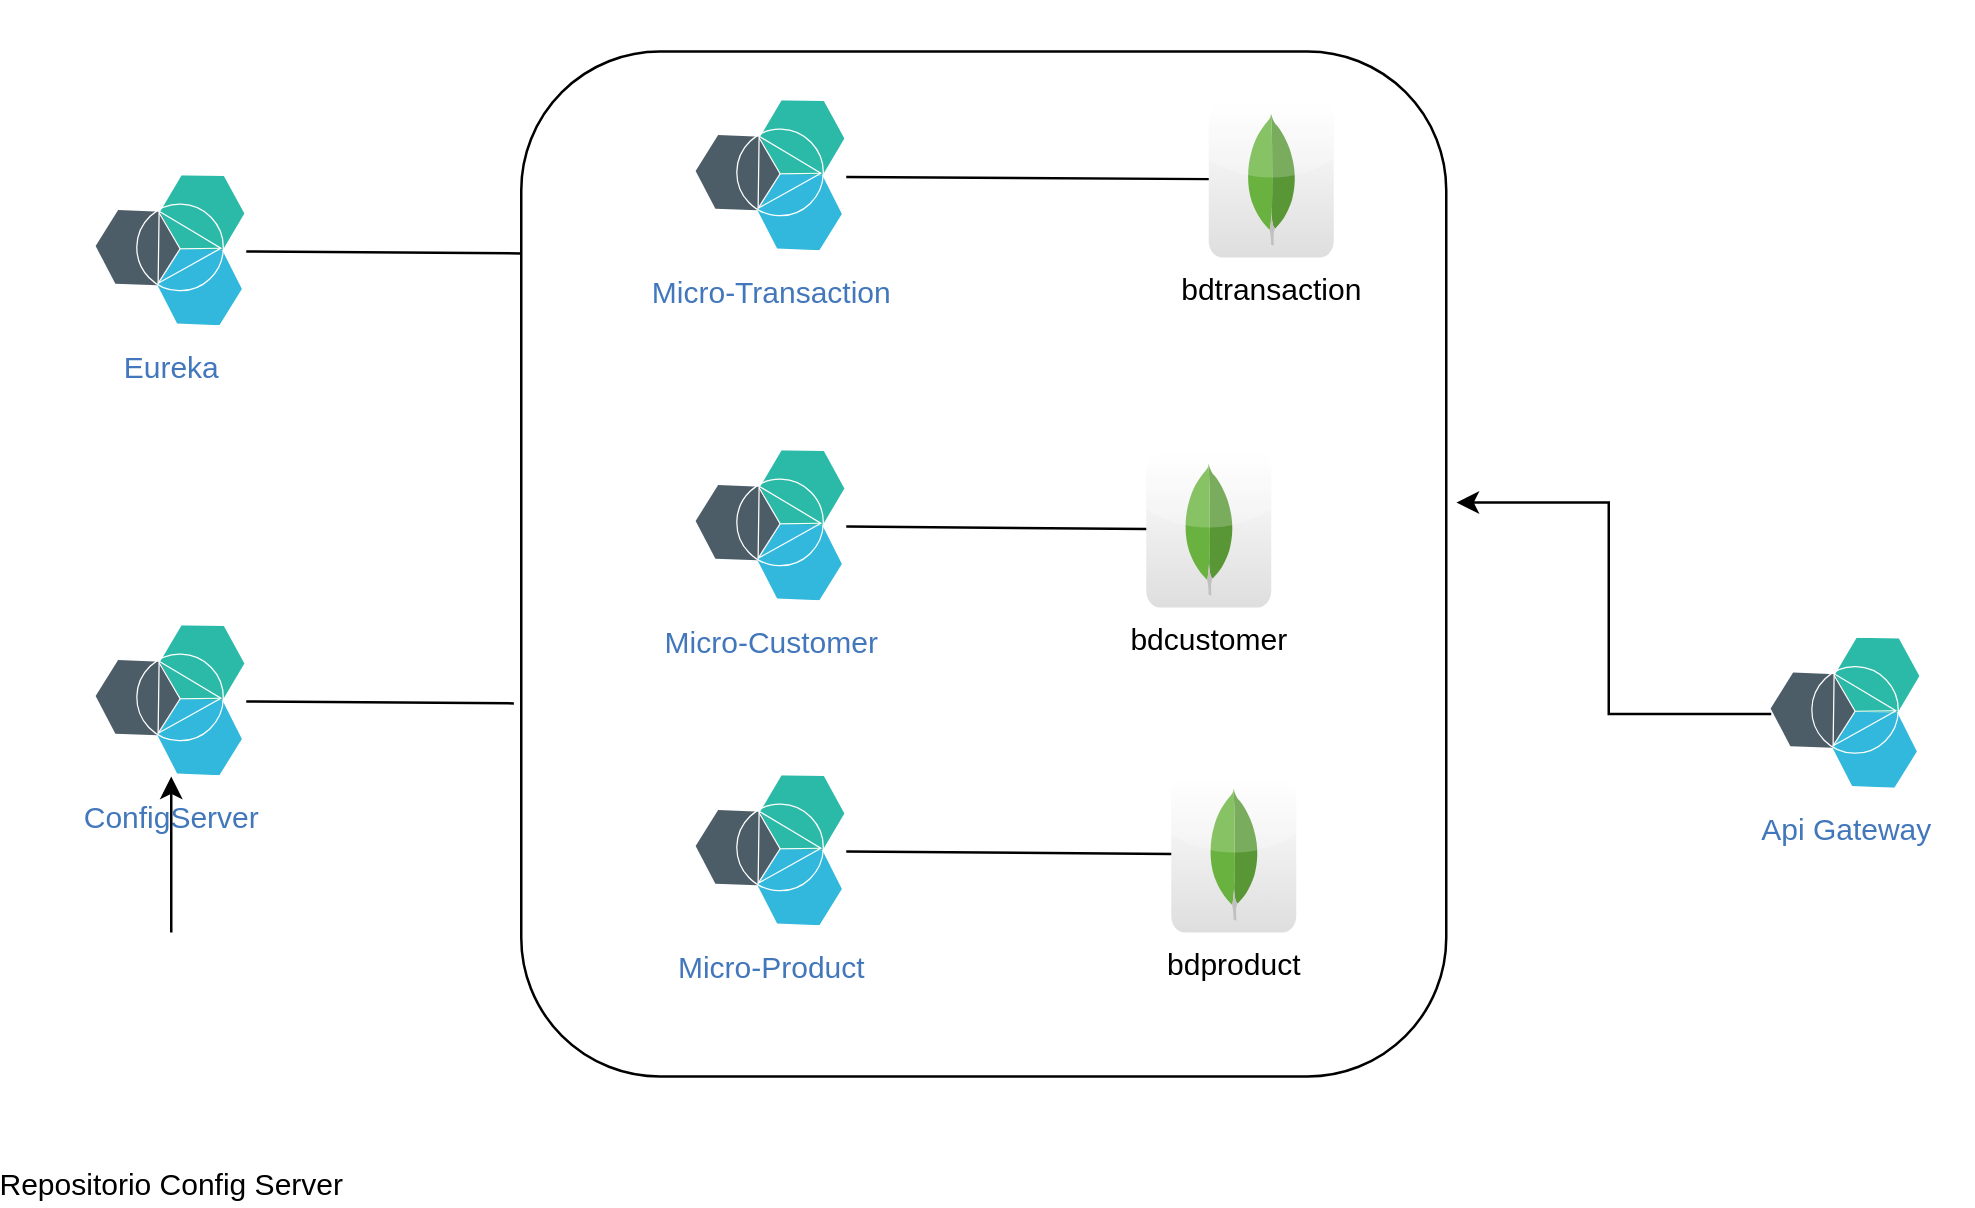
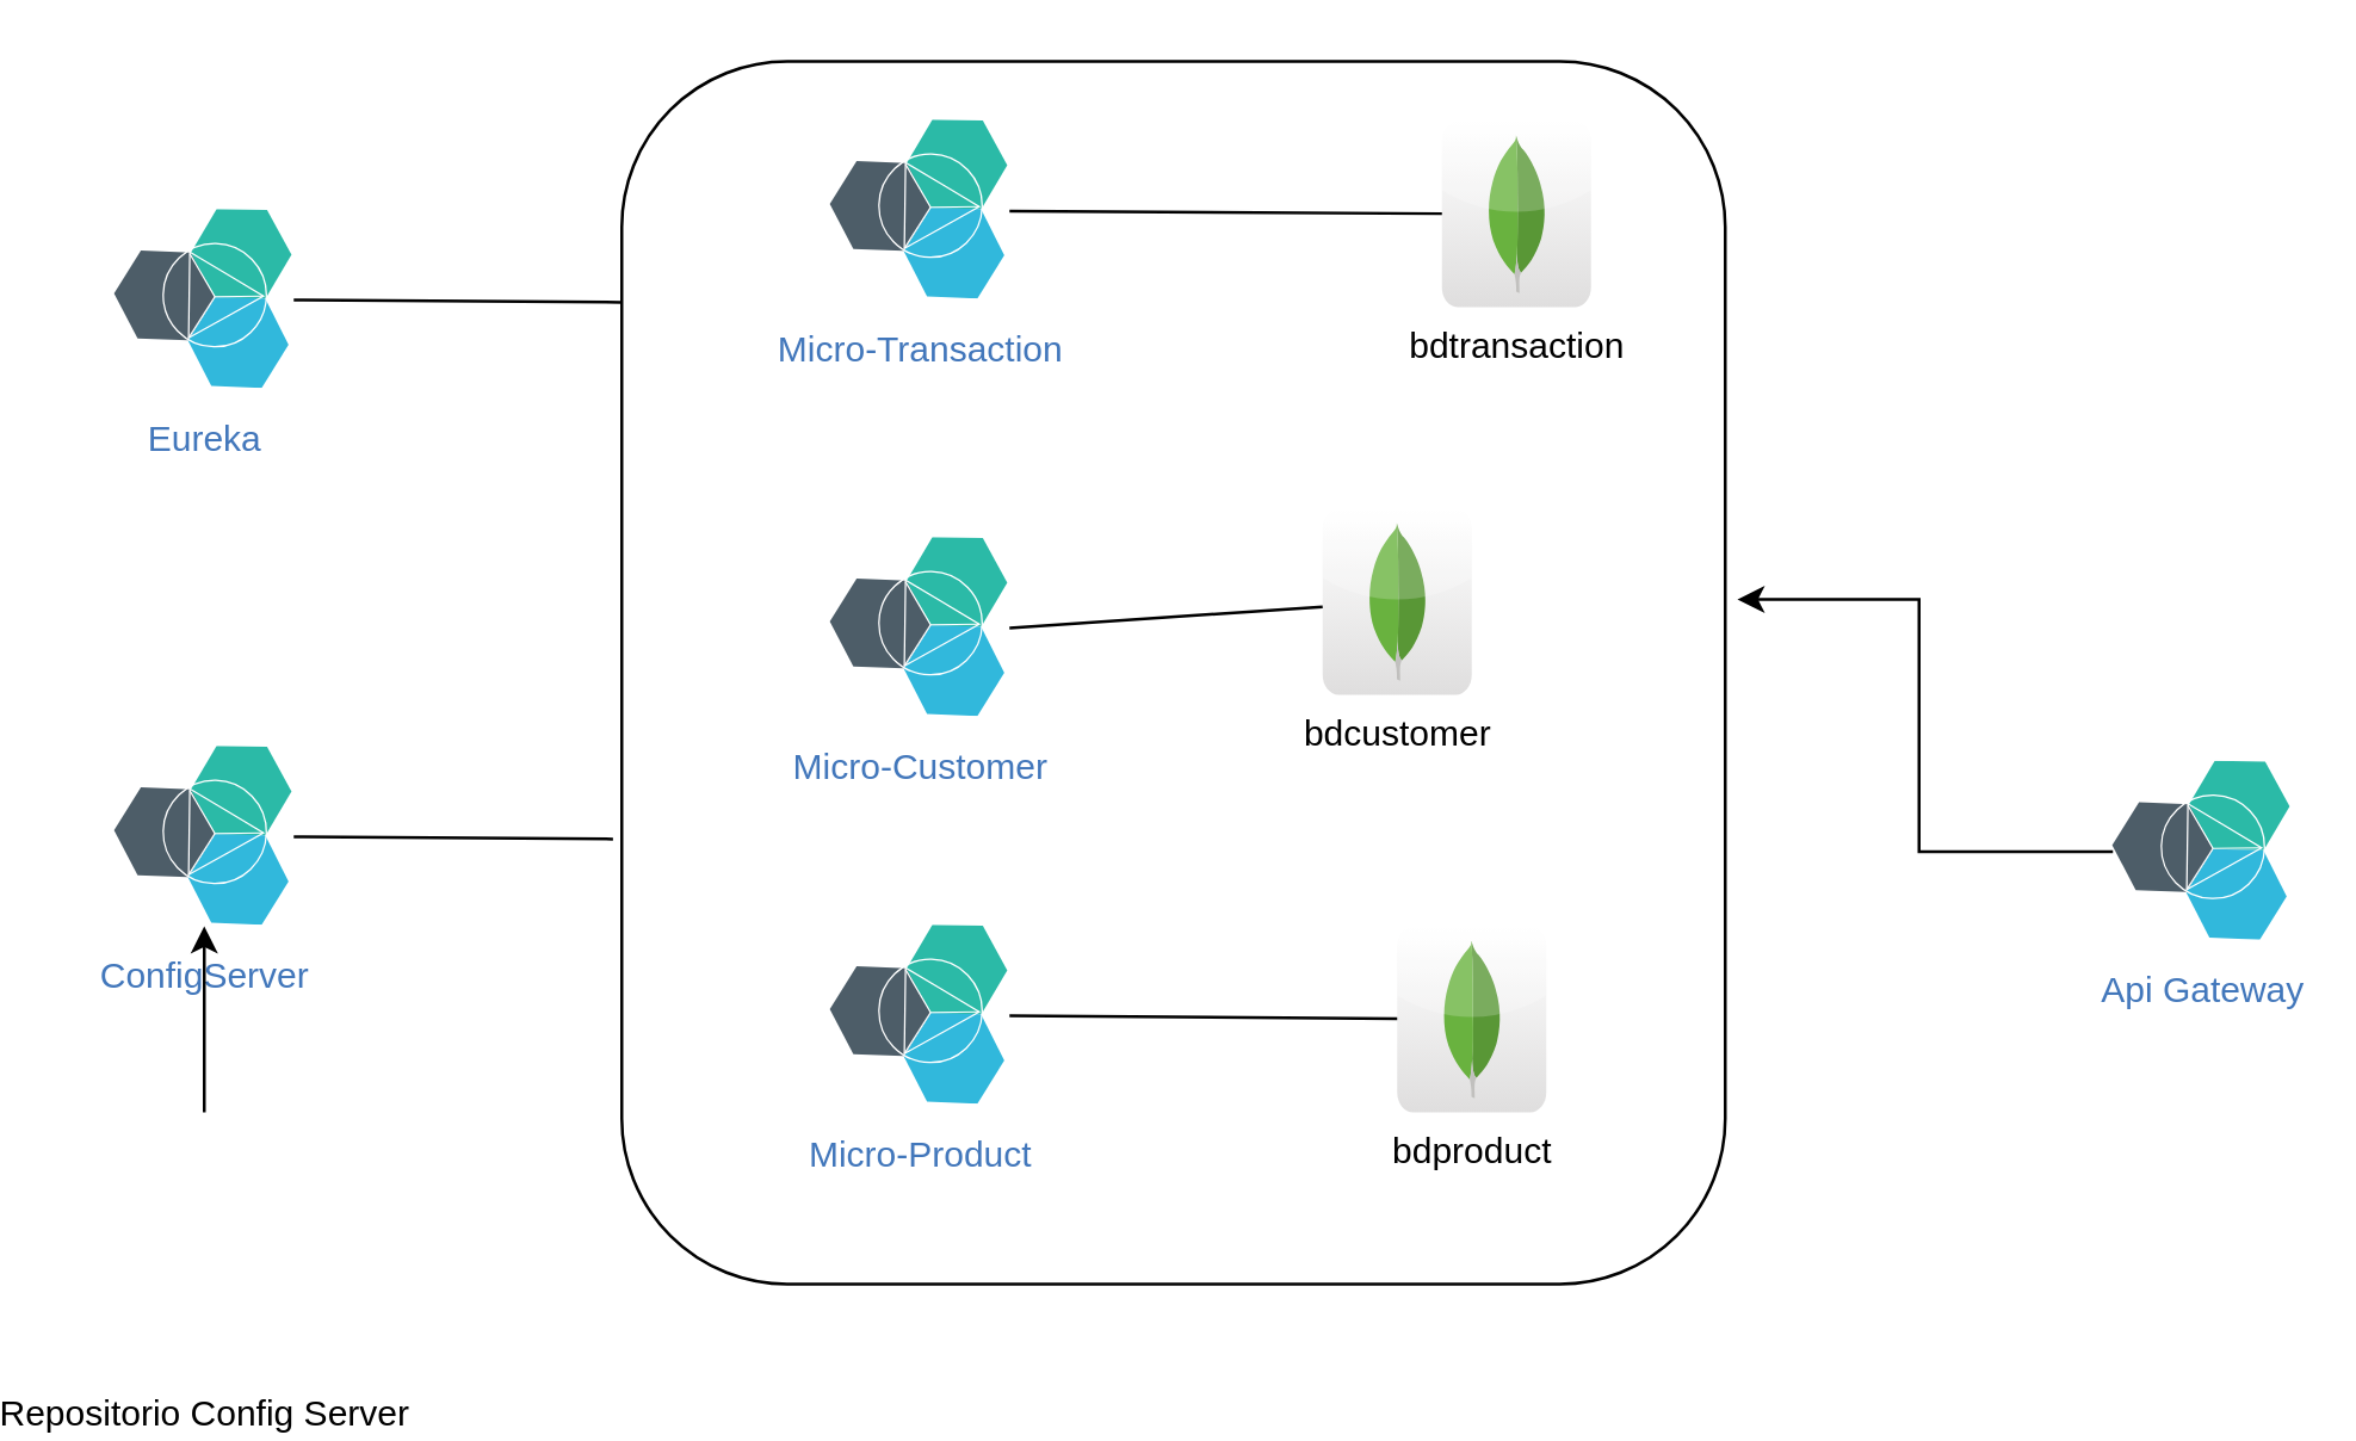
- <mxCell id="7" value="bdcustomer" style="dashed=0;outlineConnect=0;html=1;align=center;labelPosition=center;verticalLabelPosition=bottom;verticalAlign=top;shape=mxgraph.webicons.mongodb;gradientColor=#DFDEDE" vertex="1" parent="1"><mxGeometry x="454" y="180" width="50" height="62.4" as="geometry" /></mxCell>
+ <mxCell id="7" value="bdcustomer" style="dashed=0;outlineConnect=0;html=1;align=center;labelPosition=center;verticalLabelPosition=bottom;verticalAlign=top;shape=mxgraph.webicons.mongodb;gradientColor=#DFDEDE" vertex="1" parent="1"><mxGeometry x="439" y="170" width="50" height="62.4" as="geometry" /></mxCell>
